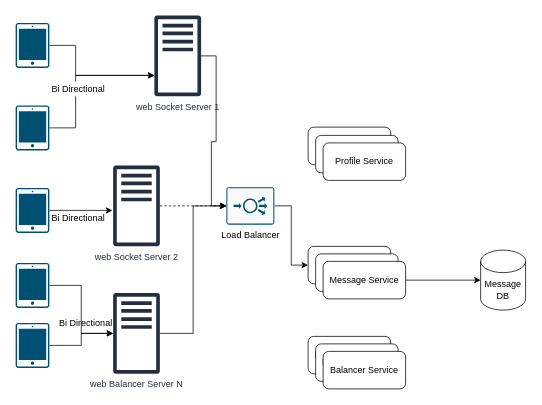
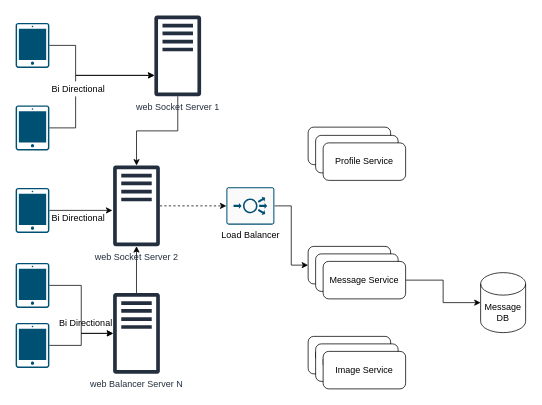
- <mxCell id="12" style="edgeStyle=orthogonalEdgeStyle;rounded=0;orthogonalLoop=1;jettySize=auto;html=1;entryX=0;entryY=0.5;entryDx=0;entryDy=0;entryPerimeter=0;" edge="1" parent="1" source="13" target="19"><mxGeometry relative="1" as="geometry" /></mxCell>
+ <mxCell id="12" style="edgeStyle=orthogonalEdgeStyle;rounded=0;orthogonalLoop=1;jettySize=auto;html=1;" edge="1" parent="1" source="13" target="17"><mxGeometry relative="1" as="geometry" /></mxCell>
- <mxCell id="25" value="Message DB" style="shape=cylinder3;whiteSpace=wrap;html=1;boundedLbl=1;backgroundOutline=1;size=15;" vertex="1" parent="1"><mxGeometry x="640" y="333" width="60" height="80" as="geometry" /></mxCell>
+ <mxCell id="25" value="Message DB" style="shape=cylinder3;whiteSpace=wrap;html=1;boundedLbl=1;backgroundOutline=1;size=15;" vertex="1" parent="1"><mxGeometry x="640" y="363" width="60" height="80" as="geometry" /></mxCell>
- <mxCell id="14" style="edgeStyle=orthogonalEdgeStyle;rounded=0;orthogonalLoop=1;jettySize=auto;html=1;entryX=0;entryY=0.5;entryDx=0;entryDy=0;entryPerimeter=0;" edge="1" parent="1" source="15" target="19"><mxGeometry relative="1" as="geometry" /></mxCell>
+ <mxCell id="14" style="edgeStyle=orthogonalEdgeStyle;rounded=0;orthogonalLoop=1;jettySize=auto;html=1;" edge="1" parent="1" source="15" target="17"><mxGeometry relative="1" as="geometry" /></mxCell>
- <mxCell id="34" value="Balancer Service" style="rounded=1;whiteSpace=wrap;html=1;" vertex="1" parent="1"><mxGeometry x="430" y="468" width="110" height="50" as="geometry" /></mxCell>
+ <mxCell id="34" value="Image Service" style="rounded=1;whiteSpace=wrap;html=1;" vertex="1" parent="1"><mxGeometry x="430" y="468" width="110" height="50" as="geometry" /></mxCell>
